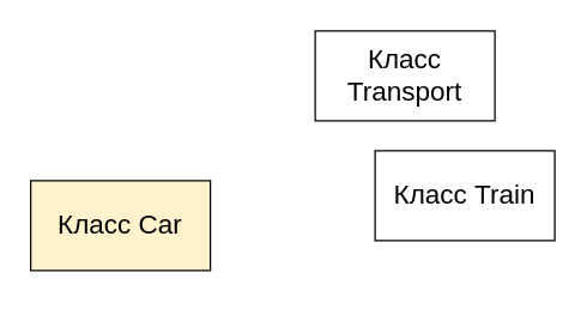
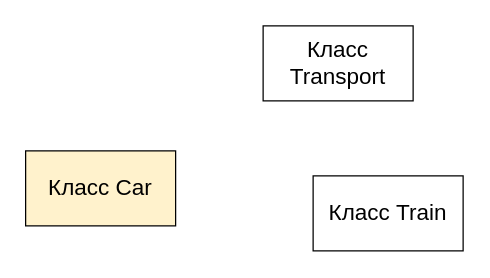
- <mxCell id="4" value="&lt;font style=&quot;font-size: 18px;&quot;&gt;Класс Train&lt;/font&gt;" style="rounded=0;whiteSpace=wrap;html=1;" vertex="1" parent="1"><mxGeometry x="250" y="100" width="120" height="60" as="geometry" /></mxCell>
+ <mxCell id="4" value="&lt;font style=&quot;font-size: 18px;&quot;&gt;Класс Train&lt;/font&gt;" style="rounded=0;whiteSpace=wrap;html=1;" vertex="1" parent="1"><mxGeometry x="250" y="140" width="120" height="60" as="geometry" /></mxCell>
